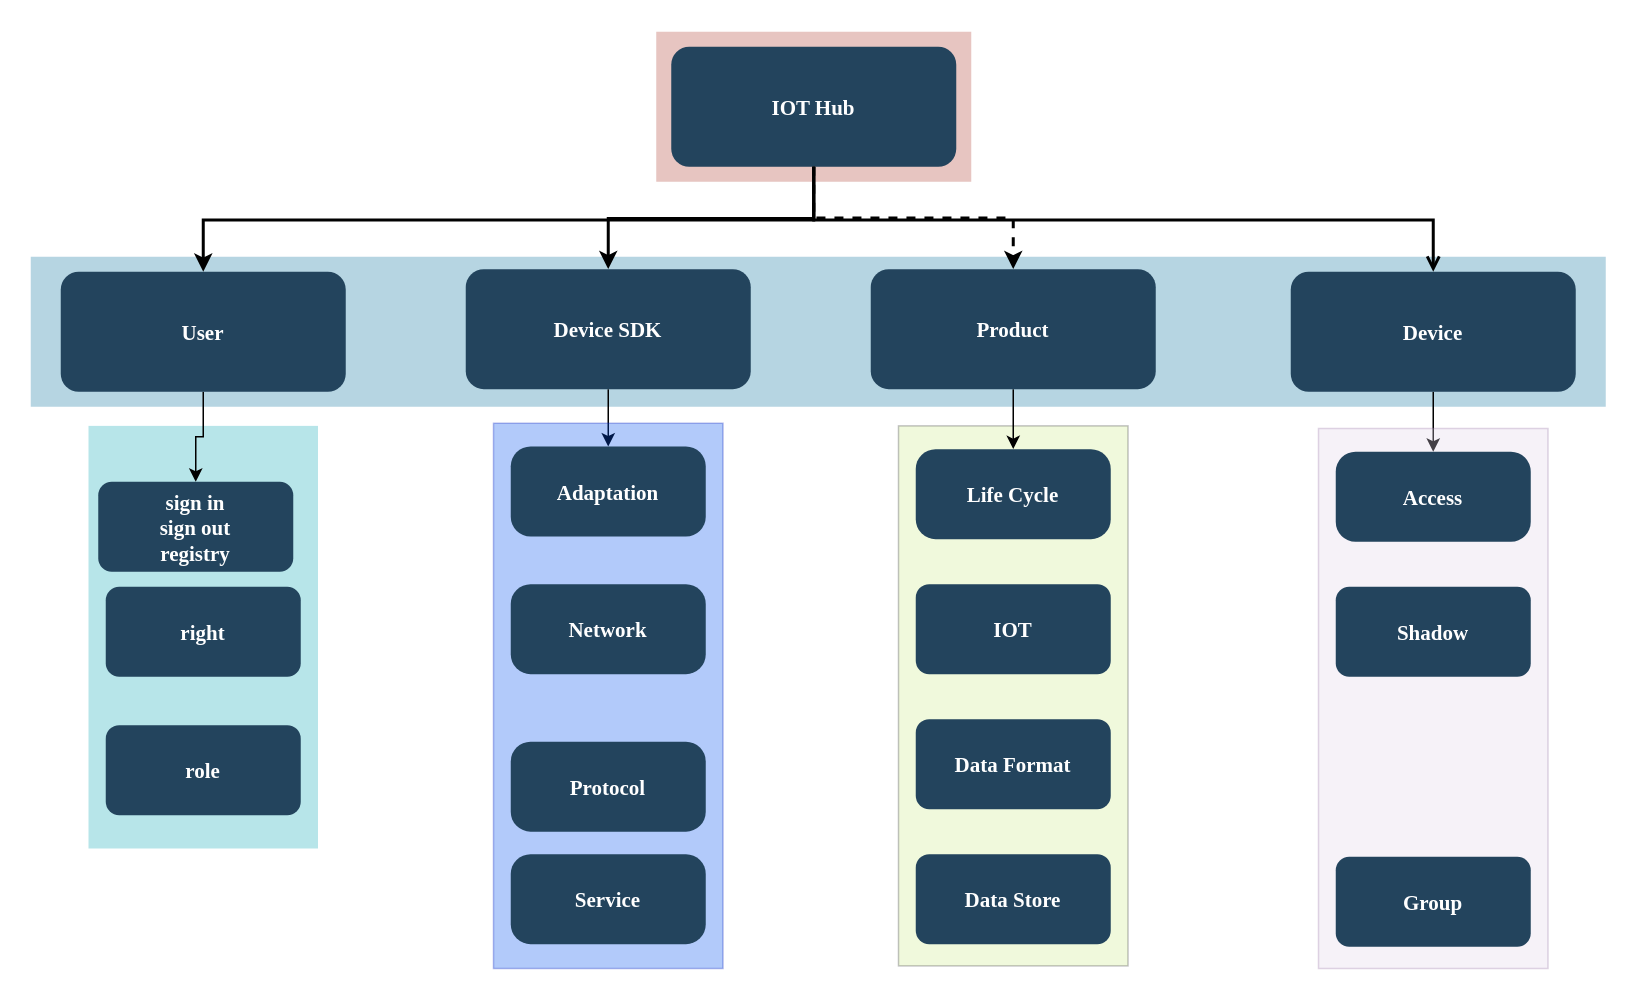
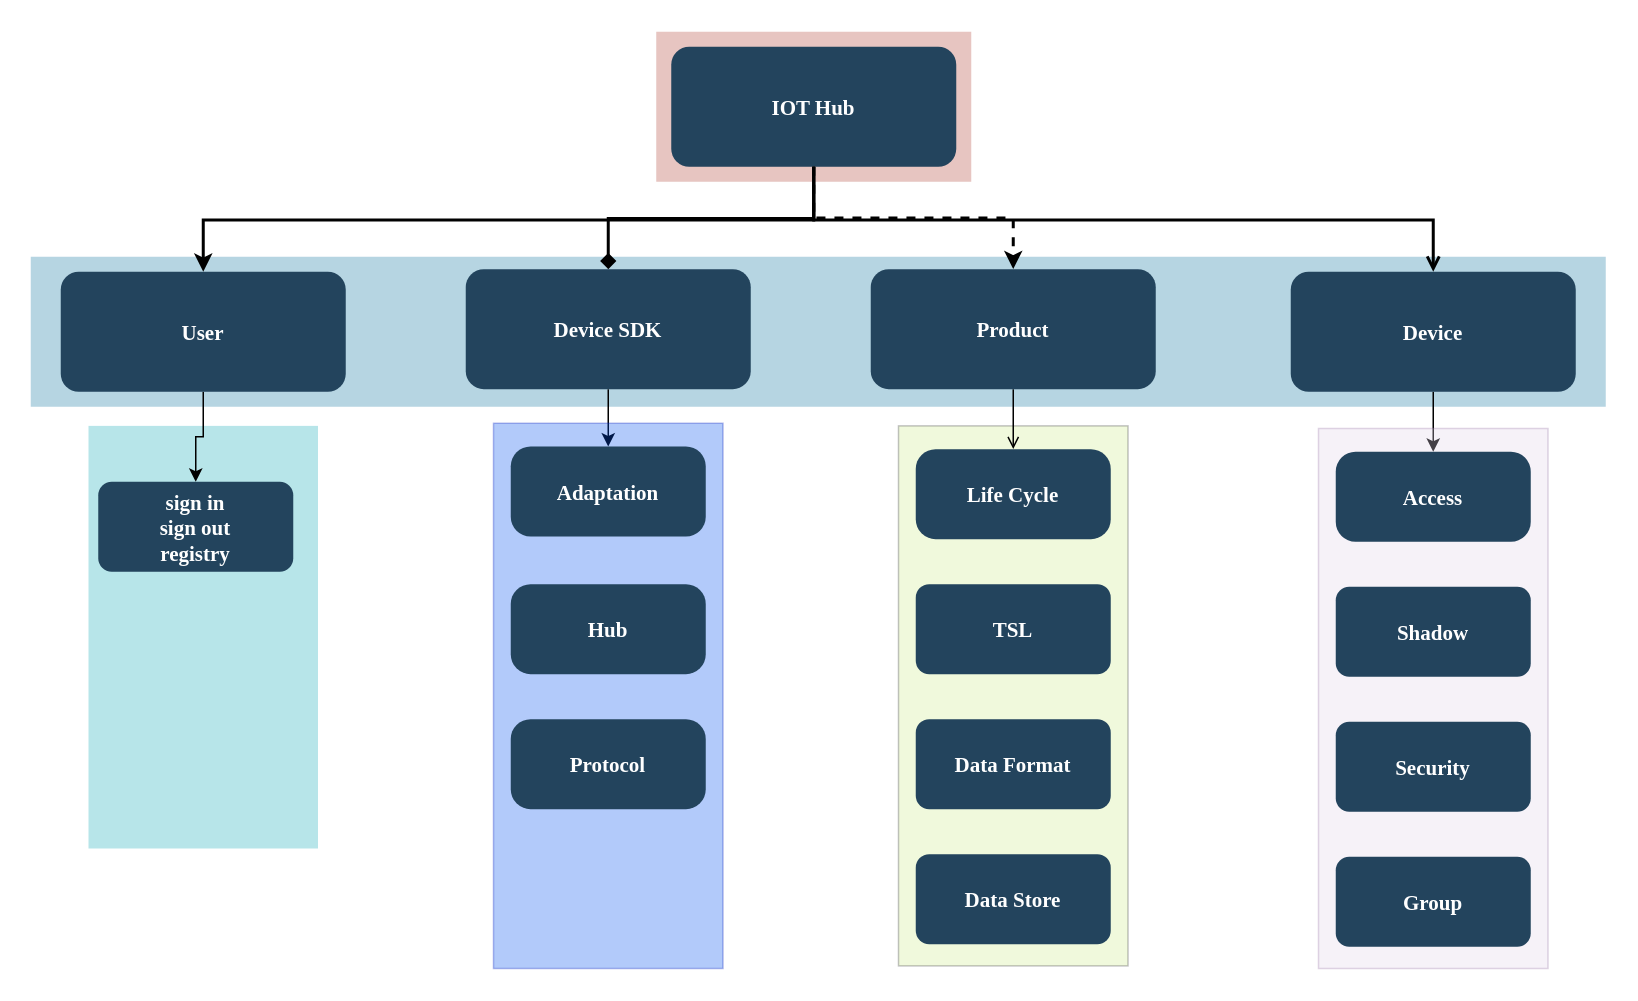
- <mxCell id="22" value="" style="edgeStyle=elbowEdgeStyle;elbow=vertical;strokeWidth=2;rounded=0" parent="1" source="7" target="14" edge="1"><mxGeometry x="347" y="225.5" width="100" height="100" as="geometry"><mxPoint x="552" y="120.5" as="sourcePoint" /><mxPoint x="1157" y="190.5" as="targetPoint" /></mxGeometry></mxCell>
+ <mxCell id="22" value="" style="edgeStyle=elbowEdgeStyle;elbow=vertical;strokeWidth=2;rounded=0;endArrow=diamond;" parent="1" source="7" target="14" edge="1"><mxGeometry x="347" y="225.5" width="100" height="100" as="geometry"><mxPoint x="552" y="120.5" as="sourcePoint" /><mxPoint x="1157" y="190.5" as="targetPoint" /></mxGeometry></mxCell>
- <mxCell id="11" value="" style="edgeStyle=orthogonalEdgeStyle;rounded=0;orthogonalLoop=1;jettySize=auto;html=1;" parent="1" source="12" target="19" edge="1"><mxGeometry relative="1" as="geometry" /></mxCell>
+ <mxCell id="11" value="" style="edgeStyle=orthogonalEdgeStyle;rounded=0;orthogonalLoop=1;jettySize=auto;html=1;endArrow=open;" parent="1" source="12" target="19" edge="1"><mxGeometry relative="1" as="geometry" /></mxCell>
- <mxCell id="31" value="Network" style="rounded=1;fillColor=#23445D;gradientColor=none;strokeColor=none;fontColor=#FFFFFF;fontStyle=1;fontFamily=Tahoma;fontSize=14;arcSize=22;" parent="1" vertex="1"><mxGeometry x="340" y="388.75" width="130" height="60" as="geometry" /></mxCell>
+ <mxCell id="31" value="Hub" style="rounded=1;fillColor=#23445D;gradientColor=none;strokeColor=none;fontColor=#FFFFFF;fontStyle=1;fontFamily=Tahoma;fontSize=14;arcSize=22;" parent="1" vertex="1"><mxGeometry x="340" y="388.75" width="130" height="60" as="geometry" /></mxCell>
- <mxCell id="20" value="IOT" style="rounded=1;fillColor=#23445D;gradientColor=none;strokeColor=none;fontColor=#FFFFFF;fontStyle=1;fontFamily=Tahoma;fontSize=14" parent="1" vertex="1"><mxGeometry x="610" y="388.75" width="130" height="60" as="geometry" /></mxCell>
+ <mxCell id="20" value="TSL" style="rounded=1;fillColor=#23445D;gradientColor=none;strokeColor=none;fontColor=#FFFFFF;fontStyle=1;fontFamily=Tahoma;fontSize=14" parent="1" vertex="1"><mxGeometry x="610" y="388.75" width="130" height="60" as="geometry" /></mxCell>
- <mxCell id="18" value="right" style="rounded=1;fillColor=#23445D;gradientColor=none;strokeColor=none;fontColor=#FFFFFF;fontStyle=1;fontFamily=Tahoma;fontSize=14" parent="1" vertex="1"><mxGeometry x="70" y="390.5" width="130" height="60" as="geometry" /></mxCell>
+ <mxCell id="34" value="Security" style="rounded=1;fillColor=#23445D;gradientColor=none;strokeColor=none;fontColor=#FFFFFF;fontStyle=1;fontFamily=Tahoma;fontSize=14" parent="1" vertex="1"><mxGeometry x="890" y="480.5" width="130" height="60" as="geometry" /></mxCell>
- <mxCell id="24" value="role" style="rounded=1;fillColor=#23445D;gradientColor=none;strokeColor=none;fontColor=#FFFFFF;fontStyle=1;fontFamily=Tahoma;fontSize=14" parent="1" vertex="1"><mxGeometry x="70" y="482.75" width="130" height="60" as="geometry" /></mxCell>
- <mxCell id="32" value="Protocol" style="rounded=1;fillColor=#23445D;gradientColor=none;strokeColor=none;fontColor=#FFFFFF;fontStyle=1;fontFamily=Tahoma;fontSize=14;arcSize=22;" parent="1" vertex="1"><mxGeometry x="340" y="493.75" width="130" height="60" as="geometry" /></mxCell>
+ <mxCell id="32" value="Protocol" style="rounded=1;fillColor=#23445D;gradientColor=none;strokeColor=none;fontColor=#FFFFFF;fontStyle=1;fontFamily=Tahoma;fontSize=14;arcSize=22;" parent="1" vertex="1"><mxGeometry x="340" y="478.75" width="130" height="60" as="geometry" /></mxCell>
- <mxCell id="33" value="Service" style="rounded=1;fillColor=#23445D;gradientColor=none;strokeColor=none;fontColor=#FFFFFF;fontStyle=1;fontFamily=Tahoma;fontSize=14;arcSize=22;" parent="1" vertex="1"><mxGeometry x="340" y="568.75" width="130" height="60" as="geometry" /></mxCell>
